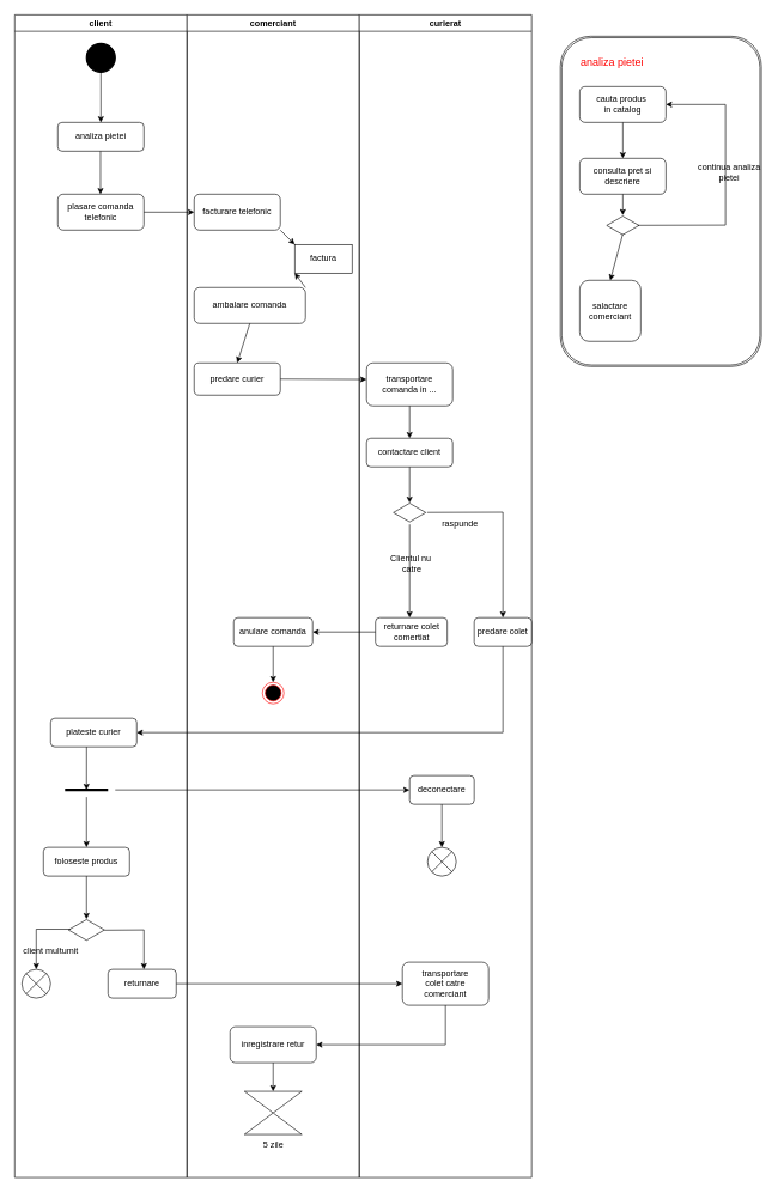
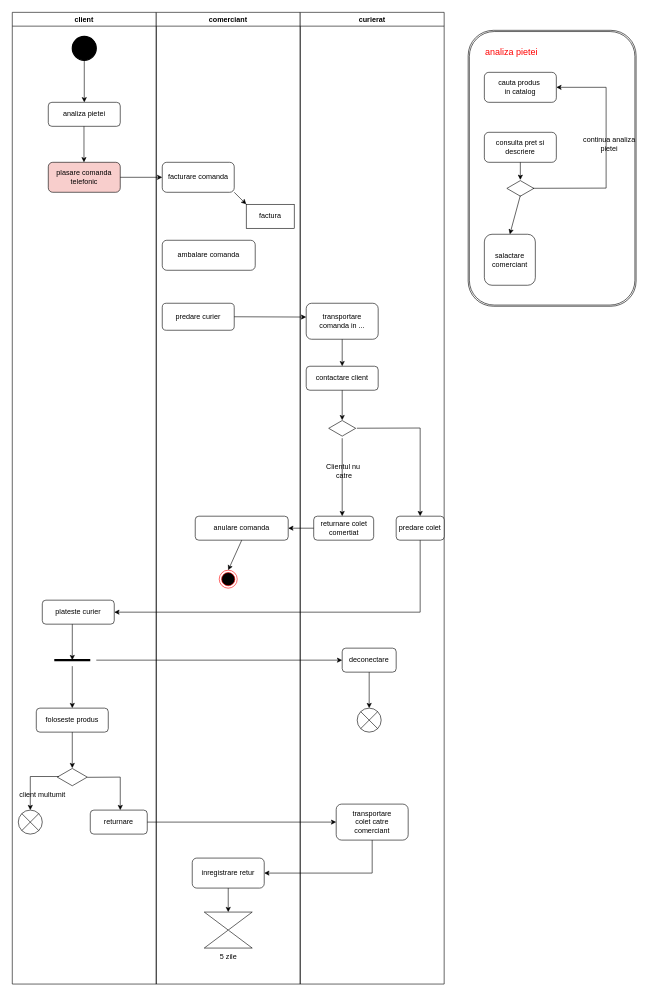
- <mxCell id="61" value="" style="endArrow=classic;html=1;rounded=0;exitX=0.5;exitY=1;exitDx=0;exitDy=0;entryX=0.5;entryY=0;entryDx=0;entryDy=0;" edge="1" parent="1" source="60" target="62"><mxGeometry width="50" height="50" relative="1" as="geometry"><mxPoint x="870" y="280" as="sourcePoint" /><mxPoint x="870" y="230" as="targetPoint" /></mxGeometry></mxCell>
- <mxCell id="7" value="plasare comanda&lt;br&gt;telefonic" style="rounded=1;whiteSpace=wrap;html=1;" vertex="1" parent="2"><mxGeometry x="60" y="250" width="120" height="50" as="geometry" /></mxCell>
+ <mxCell id="7" value="plasare comanda&lt;br&gt;telefonic" style="rounded=1;whiteSpace=wrap;html=1;fillColor=#f8cecc;" vertex="1" parent="2"><mxGeometry x="60" y="250" width="120" height="50" as="geometry" /></mxCell>
- <mxCell id="21" value="facturare telefonic" style="rounded=1;whiteSpace=wrap;html=1;" vertex="1" parent="20"><mxGeometry x="10" y="250" width="120" height="50" as="geometry" /></mxCell>
+ <mxCell id="21" value="facturare comanda" style="rounded=1;whiteSpace=wrap;html=1;" vertex="1" parent="20"><mxGeometry x="10" y="250" width="120" height="50" as="geometry" /></mxCell>
- <mxCell id="25" value="" style="endArrow=classic;html=1;rounded=0;exitX=1;exitY=0;exitDx=0;exitDy=0;entryX=0;entryY=1;entryDx=0;entryDy=0;" edge="1" parent="20" source="24" target="22"><mxGeometry width="50" height="50" relative="1" as="geometry"><mxPoint x="190" y="420" as="sourcePoint" /><mxPoint x="240" y="370" as="targetPoint" /></mxGeometry></mxCell>
- <mxCell id="27" value="" style="endArrow=classic;html=1;rounded=0;exitX=0.5;exitY=1;exitDx=0;exitDy=0;entryX=0.5;entryY=0;entryDx=0;entryDy=0;" edge="1" parent="20" source="24" target="26"><mxGeometry width="50" height="50" relative="1" as="geometry"><mxPoint x="90" y="510" as="sourcePoint" /><mxPoint x="70" y="480" as="targetPoint" /></mxGeometry></mxCell>
- <mxCell id="54" value="raspunde" style="text;html=1;align=center;verticalAlign=middle;resizable=0;points=[];autosize=1;strokeColor=none;fillColor=none;" vertex="1" parent="1"><mxGeometry x="605" y="715" width="70" height="30" as="geometry" /></mxCell>
- <mxCell id="29" value="anulare comanda" style="rounded=1;whiteSpace=wrap;html=1;" vertex="1" parent="20"><mxGeometry x="65" y="840" width="110" height="40" as="geometry" /></mxCell>
+ <mxCell id="29" value="anulare comanda" style="rounded=1;whiteSpace=wrap;html=1;" vertex="1" parent="20"><mxGeometry x="65" y="840" width="155" height="40" as="geometry" /></mxCell>
